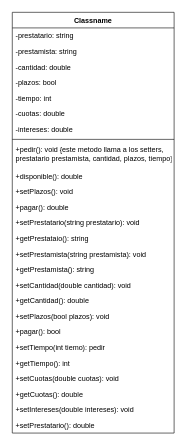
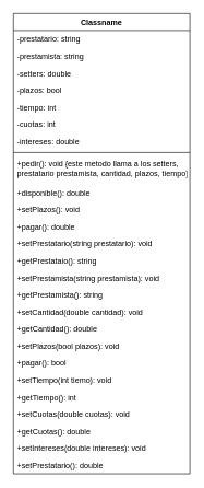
- <mxCell id="5" value="-cantidad: double" style="text;strokeColor=none;fillColor=none;align=left;verticalAlign=top;spacingLeft=4;spacingRight=4;overflow=hidden;rotatable=0;points=[[0,0.5],[1,0.5]];portConstraint=eastwest;" vertex="1" parent="2"><mxGeometry y="78" width="270" height="26" as="geometry" /></mxCell>
+ <mxCell id="5" value="-setters: double" style="text;strokeColor=none;fillColor=none;align=left;verticalAlign=top;spacingLeft=4;spacingRight=4;overflow=hidden;rotatable=0;points=[[0,0.5],[1,0.5]];portConstraint=eastwest;" vertex="1" parent="2"><mxGeometry y="78" width="270" height="26" as="geometry" /></mxCell>
- <mxCell id="8" value="-cuotas: double" style="text;strokeColor=none;fillColor=none;align=left;verticalAlign=top;spacingLeft=4;spacingRight=4;overflow=hidden;rotatable=0;points=[[0,0.5],[1,0.5]];portConstraint=eastwest;" vertex="1" parent="2"><mxGeometry y="156" width="270" height="26" as="geometry" /></mxCell>
+ <mxCell id="8" value="-cuotas: int" style="text;strokeColor=none;fillColor=none;align=left;verticalAlign=top;spacingLeft=4;spacingRight=4;overflow=hidden;rotatable=0;points=[[0,0.5],[1,0.5]];portConstraint=eastwest;" vertex="1" parent="2"><mxGeometry y="156" width="270" height="26" as="geometry" /></mxCell>
- <mxCell id="23" value="+setTiempo(int tiemo): pedir" style="text;strokeColor=none;fillColor=none;align=left;verticalAlign=top;spacingLeft=4;spacingRight=4;overflow=hidden;rotatable=0;points=[[0,0.5],[1,0.5]];portConstraint=eastwest;" vertex="1" parent="2"><mxGeometry y="546" width="270" height="26" as="geometry" /></mxCell>
+ <mxCell id="23" value="+setTiempo(int tiemo): void" style="text;strokeColor=none;fillColor=none;align=left;verticalAlign=top;spacingLeft=4;spacingRight=4;overflow=hidden;rotatable=0;points=[[0,0.5],[1,0.5]];portConstraint=eastwest;" vertex="1" parent="2"><mxGeometry y="546" width="270" height="26" as="geometry" /></mxCell>
